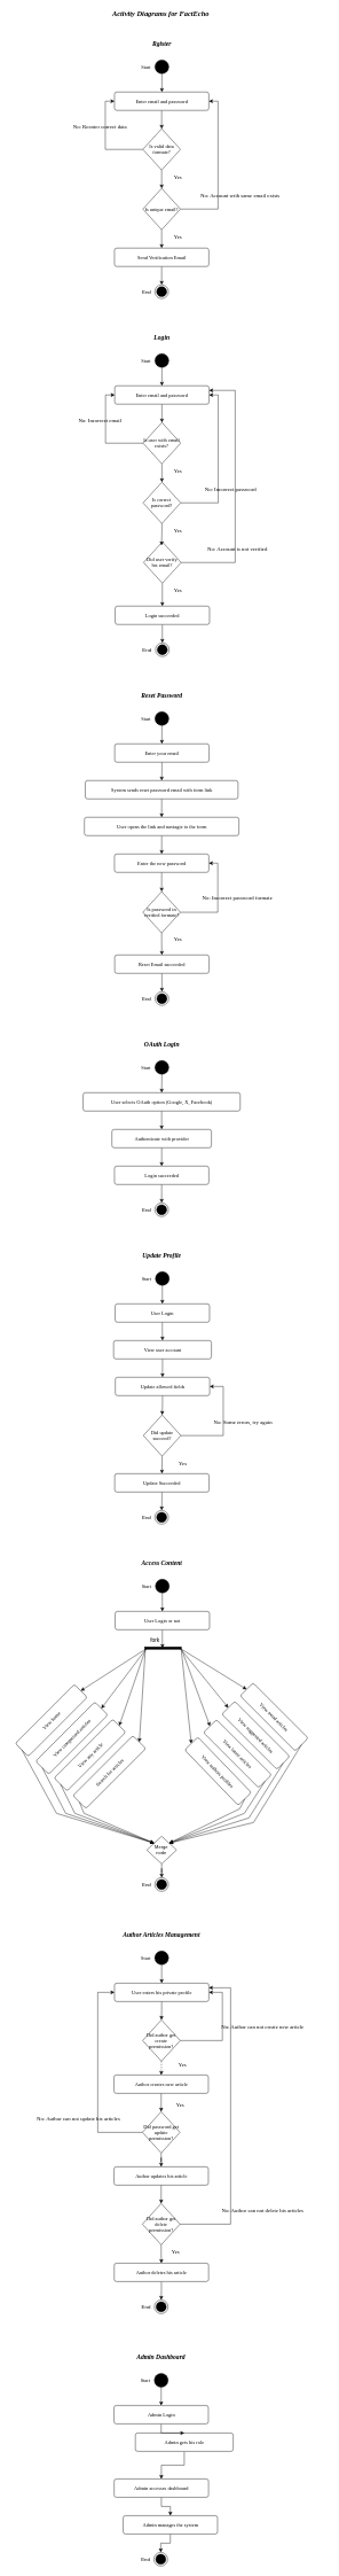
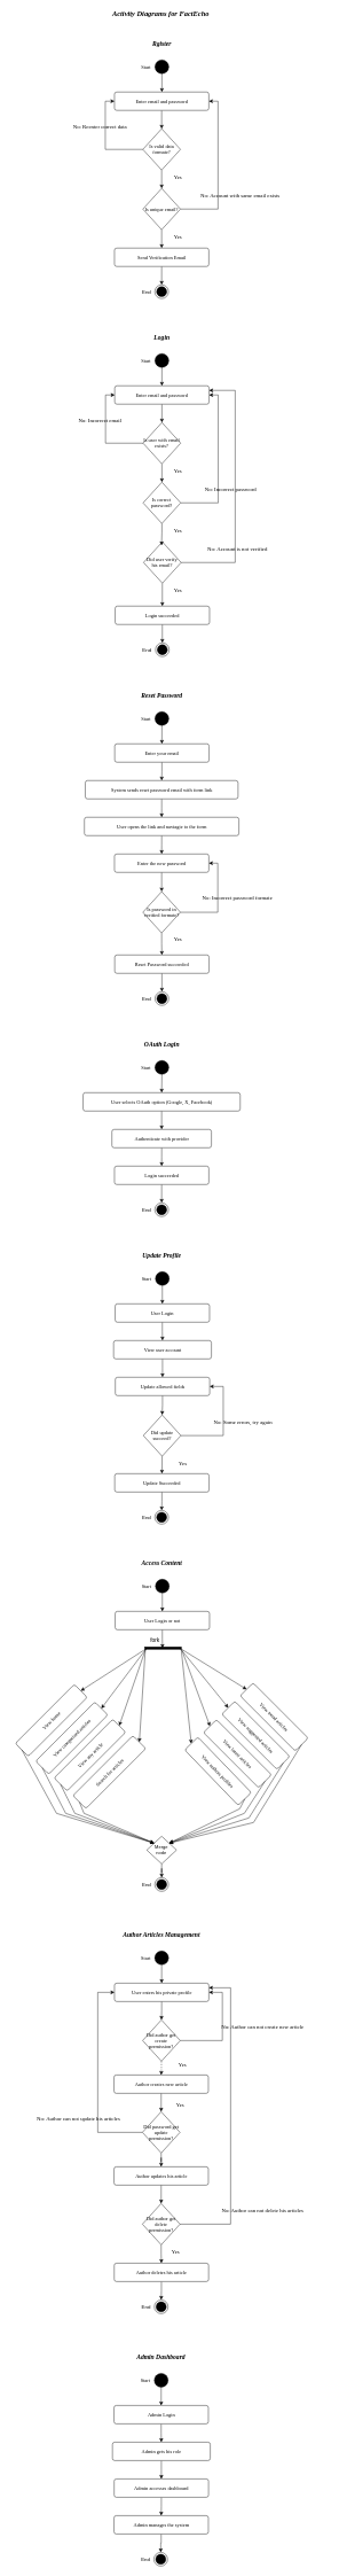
- <mxCell id="51" value="Reset Email succeeded" style="html=1;align=center;verticalAlign=top;rounded=1;absoluteArcSize=1;arcSize=10;dashed=0;fontSize=11;spacingTop=8;fontFamily=cascadia code;" parent="1" vertex="1"><mxGeometry x="249.41" y="2080" width="206" height="40" as="geometry" /></mxCell>
+ <mxCell id="51" value="Reset Password succeeded" style="html=1;align=center;verticalAlign=top;rounded=1;absoluteArcSize=1;arcSize=10;dashed=0;fontSize=11;spacingTop=8;fontFamily=cascadia code;" parent="1" vertex="1"><mxGeometry x="249.41" y="2080" width="206" height="40" as="geometry" /></mxCell>
- <mxCell id="161" value="Admin gets his role" style="html=1;align=center;verticalAlign=top;rounded=1;absoluteArcSize=1;arcSize=10;dashed=0;fontSize=11;spacingTop=8;fontFamily=cascadia code;" parent="1" vertex="1"><mxGeometry x="294.51" y="5300" width="213.51" height="40" as="geometry" /></mxCell>
+ <mxCell id="161" value="Admin gets his role" style="html=1;align=center;verticalAlign=top;rounded=1;absoluteArcSize=1;arcSize=10;dashed=0;fontSize=11;spacingTop=8;fontFamily=cascadia code;" parent="1" vertex="1"><mxGeometry x="244.51" y="5320" width="213.51" height="40" as="geometry" /></mxCell>
- <mxCell id="166" value="Admin manages the system" style="html=1;align=center;verticalAlign=top;rounded=1;absoluteArcSize=1;arcSize=10;dashed=0;fontSize=11;spacingTop=8;fontFamily=cascadia code;" parent="1" vertex="1"><mxGeometry x="267.9" y="5480" width="206" height="40" as="geometry" /></mxCell>
+ <mxCell id="166" value="Admin manages the system" style="html=1;align=center;verticalAlign=top;rounded=1;absoluteArcSize=1;arcSize=10;dashed=0;fontSize=11;spacingTop=8;fontFamily=cascadia code;" parent="1" vertex="1"><mxGeometry x="247.9" y="5480" width="206" height="40" as="geometry" /></mxCell>
